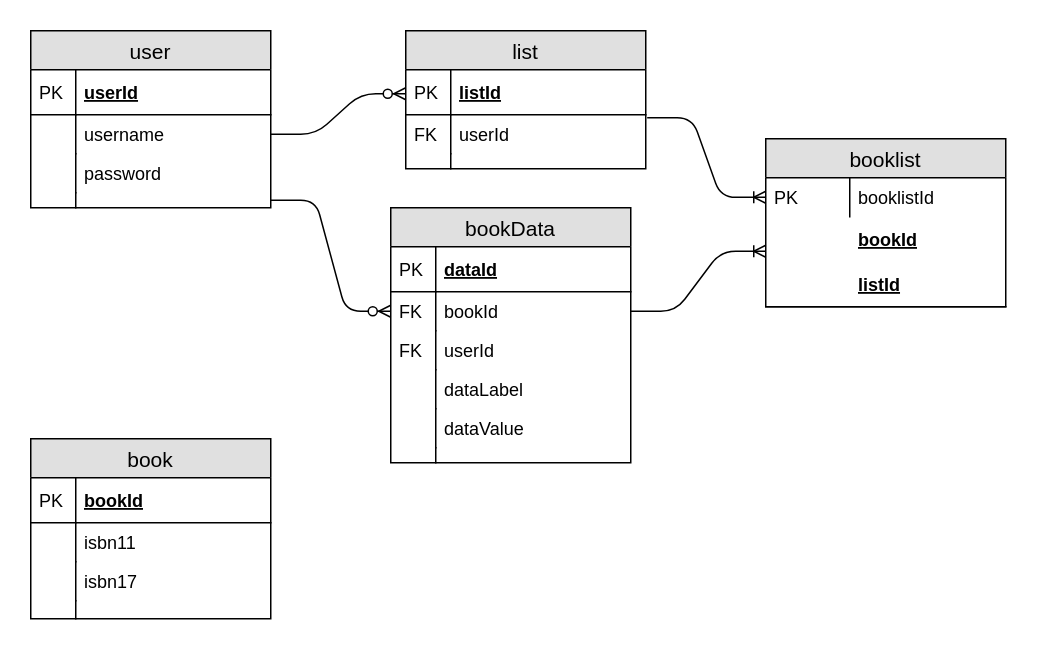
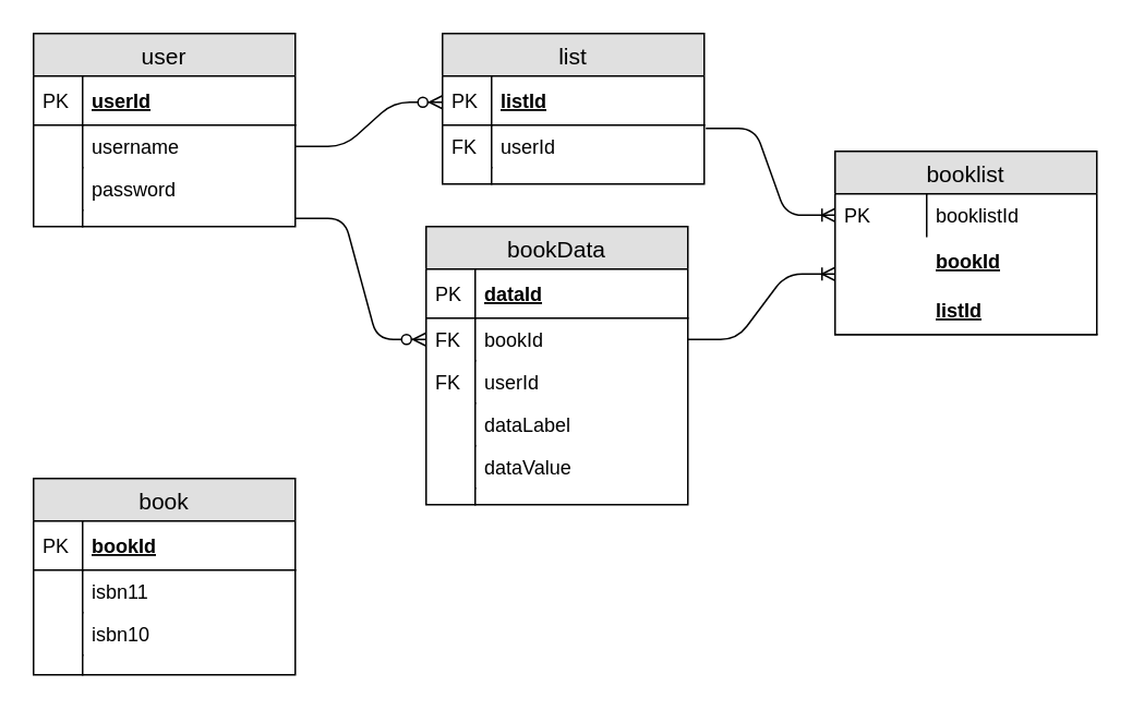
- <mxCell id="17" value="isbn17" style="shape=partialRectangle;top=0;left=0;right=0;bottom=0;align=left;verticalAlign=top;fillColor=none;spacingLeft=34;spacingRight=4;overflow=hidden;rotatable=0;points=[[0,0.5],[1,0.5]];portConstraint=eastwest;dropTarget=0;fontSize=12;" parent="12" vertex="1"><mxGeometry y="82" width="160" height="26" as="geometry" /></mxCell>
+ <mxCell id="17" value="isbn10" style="shape=partialRectangle;top=0;left=0;right=0;bottom=0;align=left;verticalAlign=top;fillColor=none;spacingLeft=34;spacingRight=4;overflow=hidden;rotatable=0;points=[[0,0.5],[1,0.5]];portConstraint=eastwest;dropTarget=0;fontSize=12;" parent="12" vertex="1"><mxGeometry y="82" width="160" height="26" as="geometry" /></mxCell>
